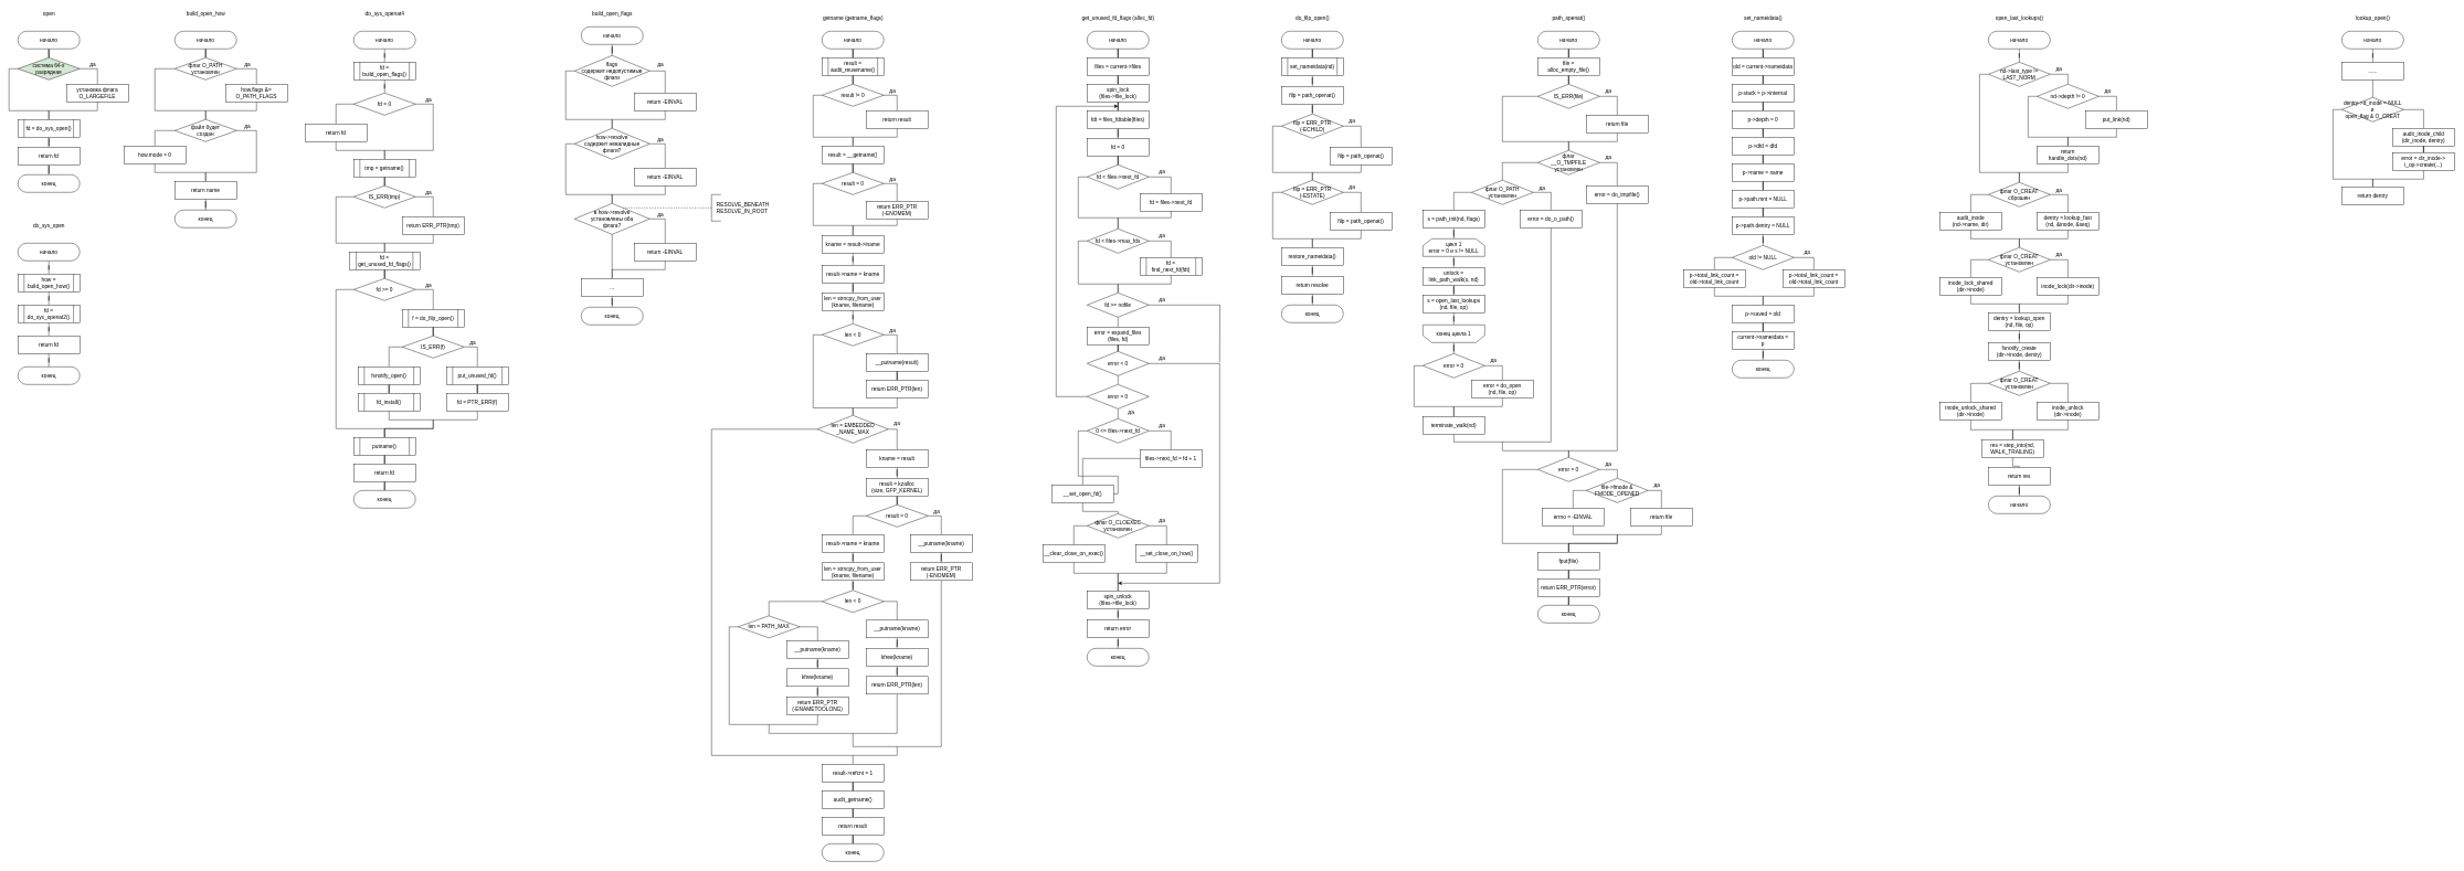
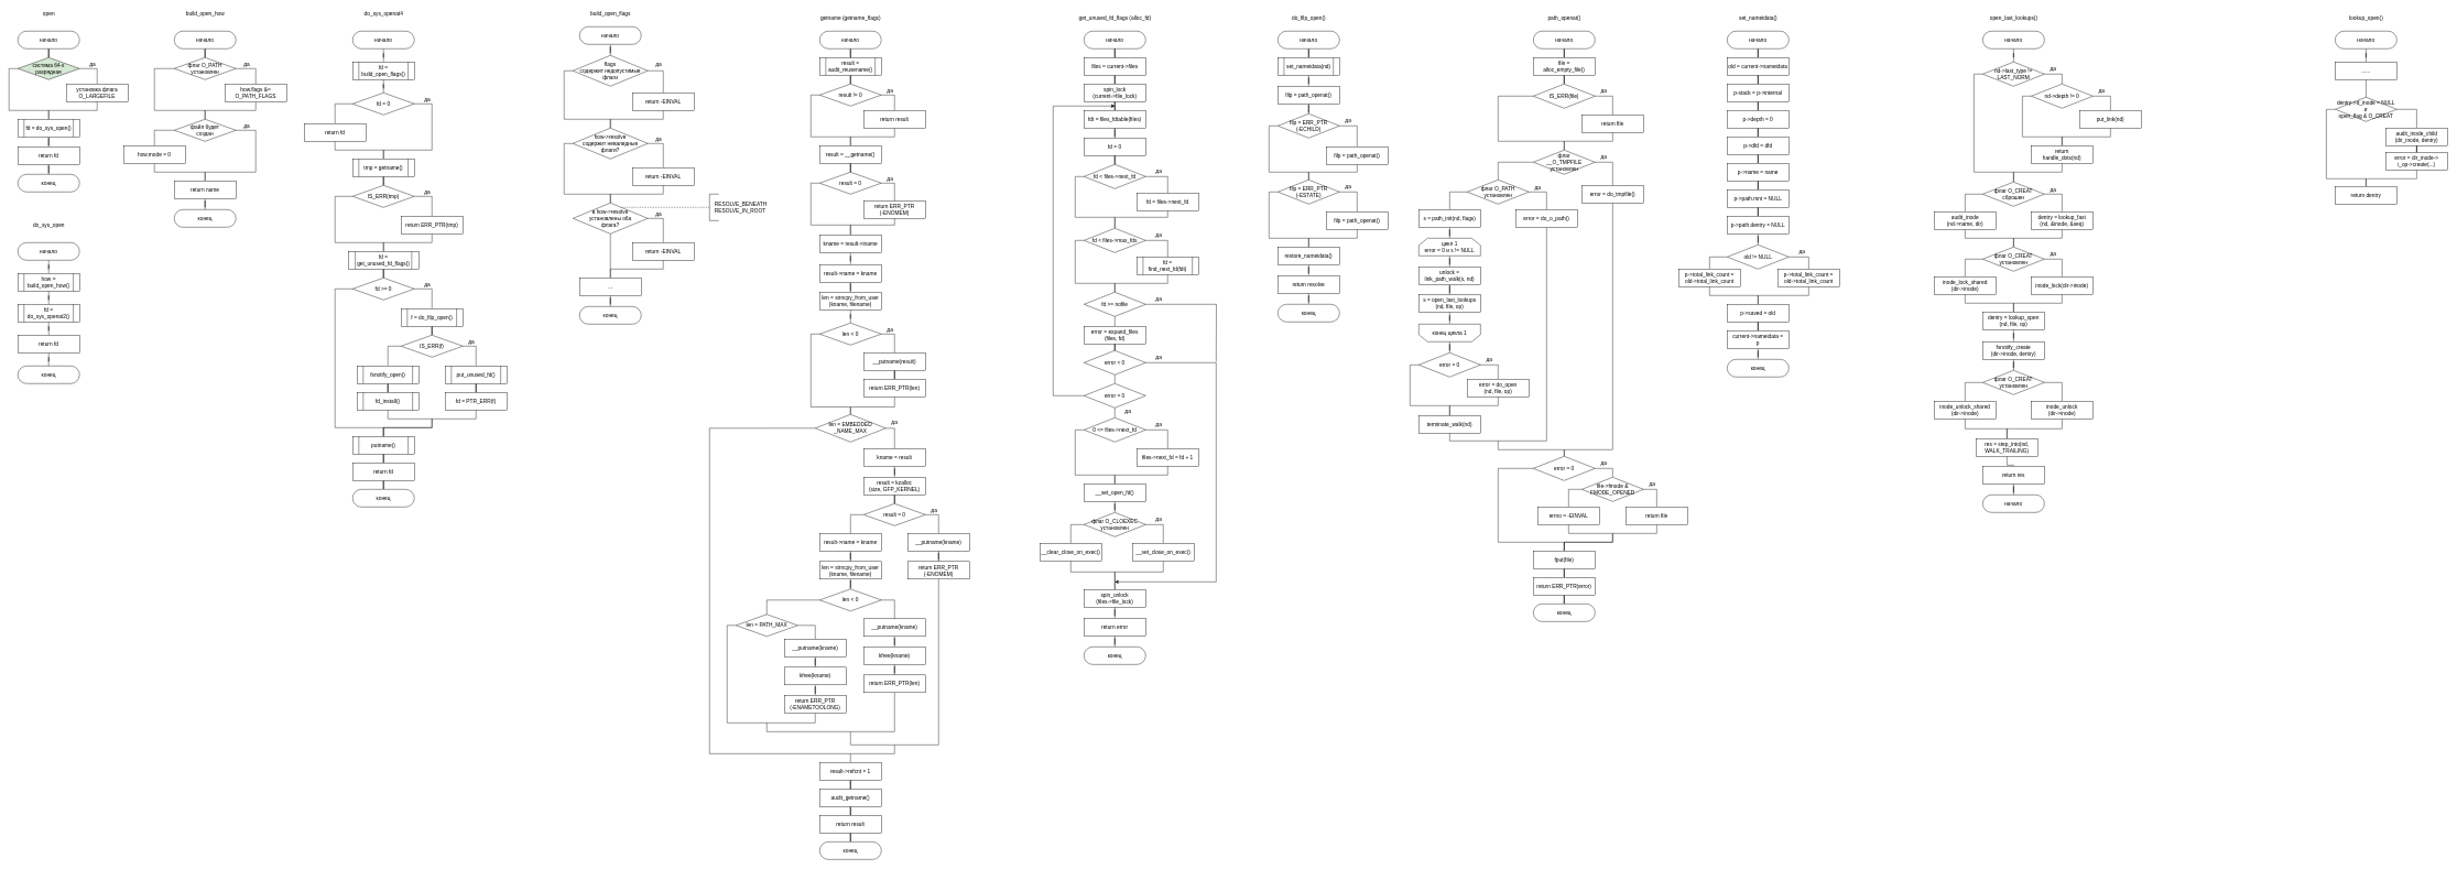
- <mxCell id="147" value="spin_lock&lt;br&gt;(files-&amp;gt;file_lock)" style="rounded=0;whiteSpace=wrap;html=1;" parent="1" vertex="1"><mxGeometry x="2460" y="190" width="140" height="40" as="geometry" /></mxCell>
+ <mxCell id="147" value="spin_lock&lt;br&gt;(current-&amp;gt;file_lock)" style="rounded=0;whiteSpace=wrap;html=1;" parent="1" vertex="1"><mxGeometry x="2460" y="190" width="140" height="40" as="geometry" /></mxCell>
- <mxCell id="151" value="__set_open_fd()" style="rounded=0;whiteSpace=wrap;html=1;" parent="1" vertex="1"><mxGeometry x="2380" y="1097.5" width="140" height="40" as="geometry" /></mxCell>
+ <mxCell id="151" value="__set_open_fd()" style="rounded=0;whiteSpace=wrap;html=1;" parent="1" vertex="1"><mxGeometry x="2460" y="1097.5" width="140" height="40" as="geometry" /></mxCell>
- <mxCell id="156" value="__set_close_on_how()" style="rounded=0;whiteSpace=wrap;html=1;" parent="1" vertex="1"><mxGeometry x="2570" y="1232.5" width="140" height="40" as="geometry" /></mxCell>
+ <mxCell id="156" value="__set_close_on_exec()" style="rounded=0;whiteSpace=wrap;html=1;" parent="1" vertex="1"><mxGeometry x="2570" y="1232.5" width="140" height="40" as="geometry" /></mxCell>
